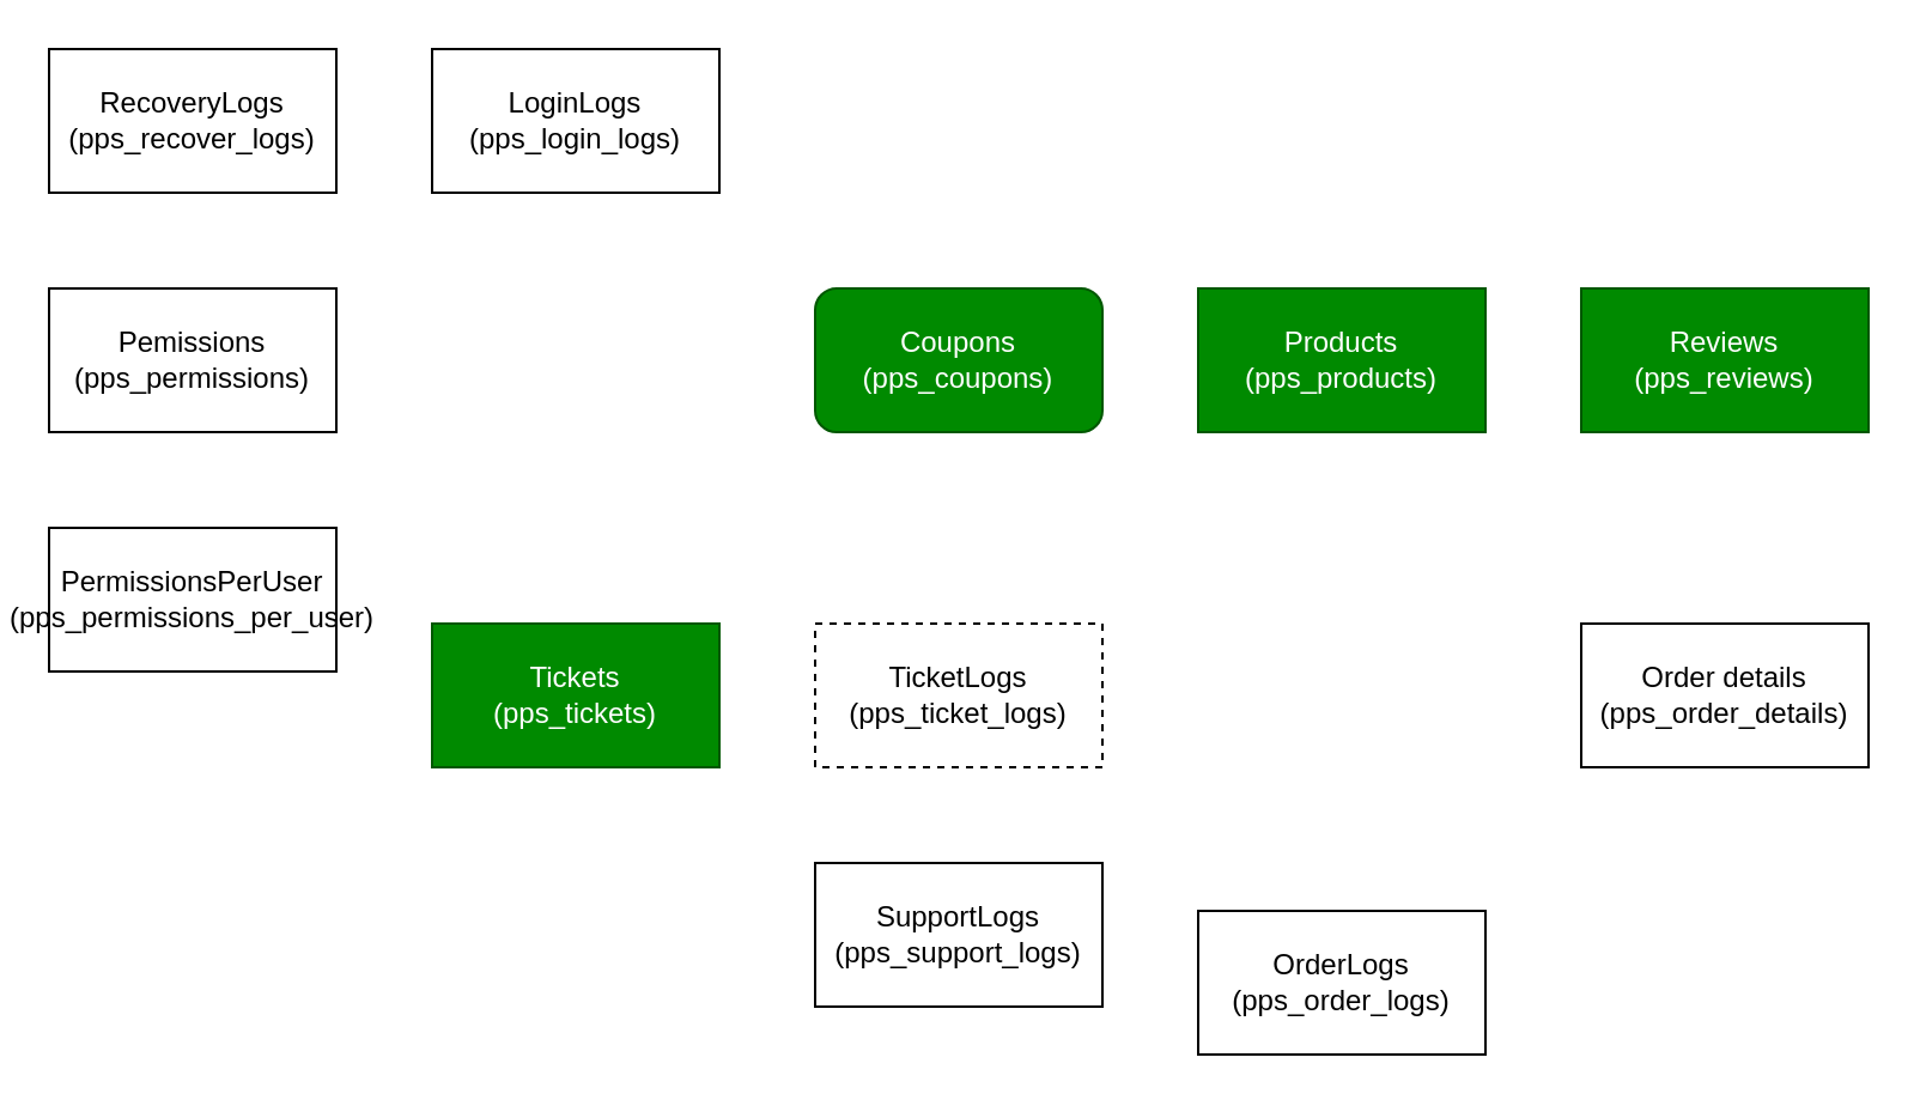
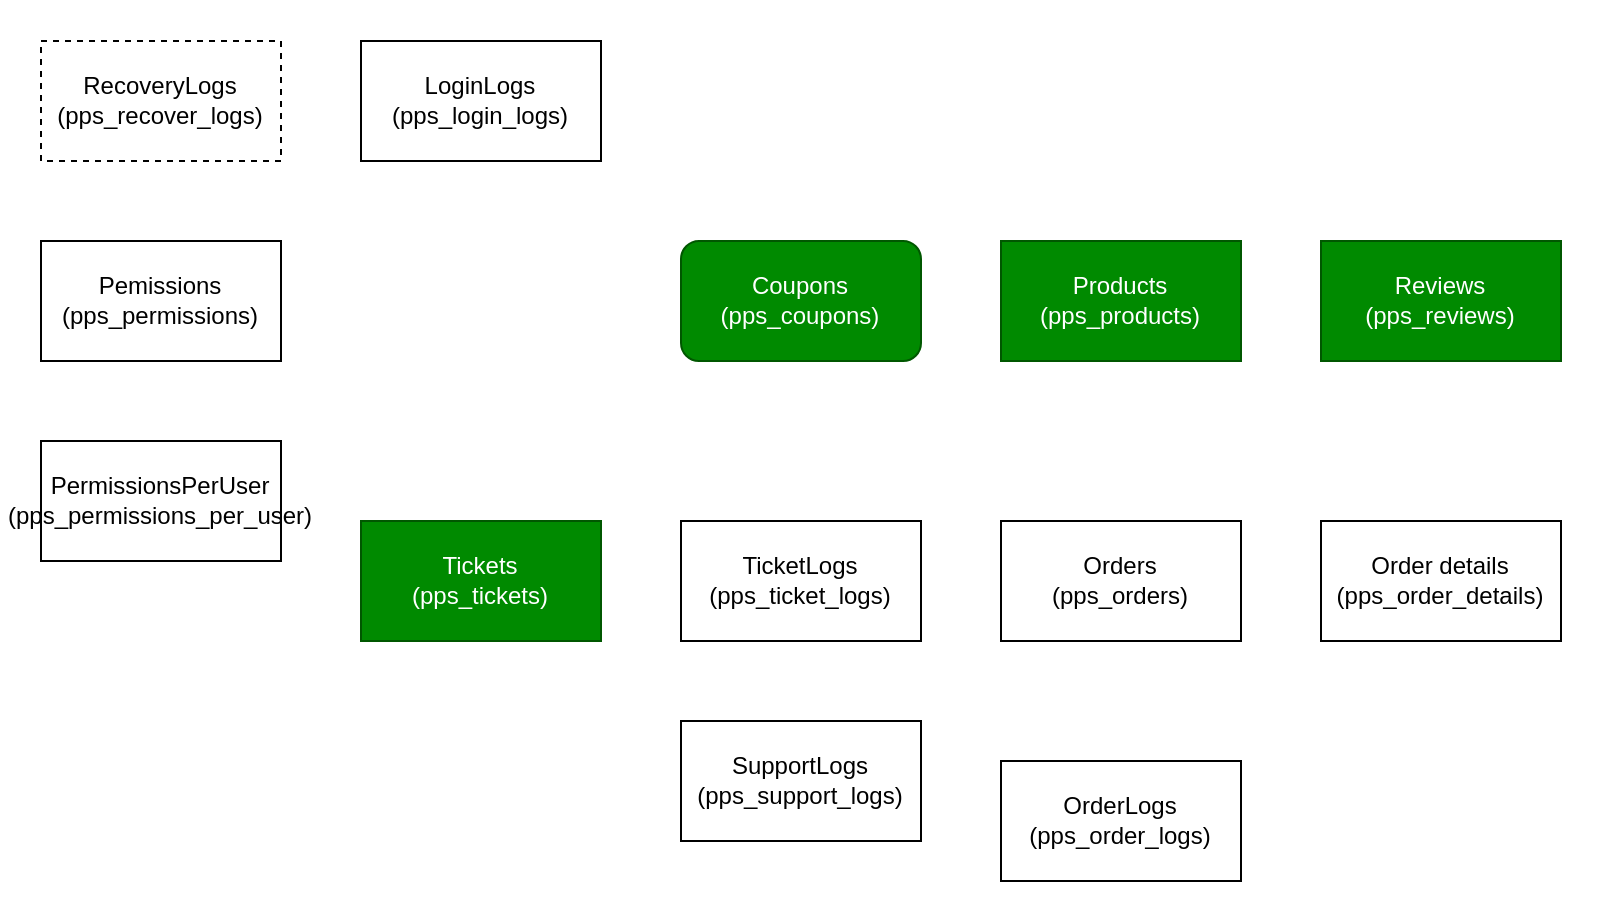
- <mxCell id="8" value="RecoveryLogs&lt;br&gt;(pps_recover_logs)" style="rounded=0;whiteSpace=wrap;html=1;" parent="1" vertex="1"><mxGeometry x="20" width="120" height="60" as="geometry" y="20" /></mxCell>
+ <mxCell id="8" value="RecoveryLogs&lt;br&gt;(pps_recover_logs)" style="rounded=0;whiteSpace=wrap;html=1;dashed=1;" parent="1" vertex="1"><mxGeometry x="20" width="120" height="60" as="geometry" y="20" /></mxCell>
- <mxCell id="6" value="TicketLogs&lt;br&gt;(pps_ticket_logs)" style="rounded=0;whiteSpace=wrap;html=1;dashed=1;" parent="1" vertex="1"><mxGeometry x="340" y="260" width="120" height="60" as="geometry" /></mxCell>
+ <mxCell id="6" value="TicketLogs&lt;br&gt;(pps_ticket_logs)" style="rounded=0;whiteSpace=wrap;html=1;" parent="1" vertex="1"><mxGeometry x="340" y="260" width="120" height="60" as="geometry" /></mxCell>
+ <mxCell id="10" value="Orders&lt;br&gt;(pps_orders)" style="rounded=0;whiteSpace=wrap;html=1;" parent="1" vertex="1"><mxGeometry x="500" y="260" width="120" height="60" as="geometry" /></mxCell>
